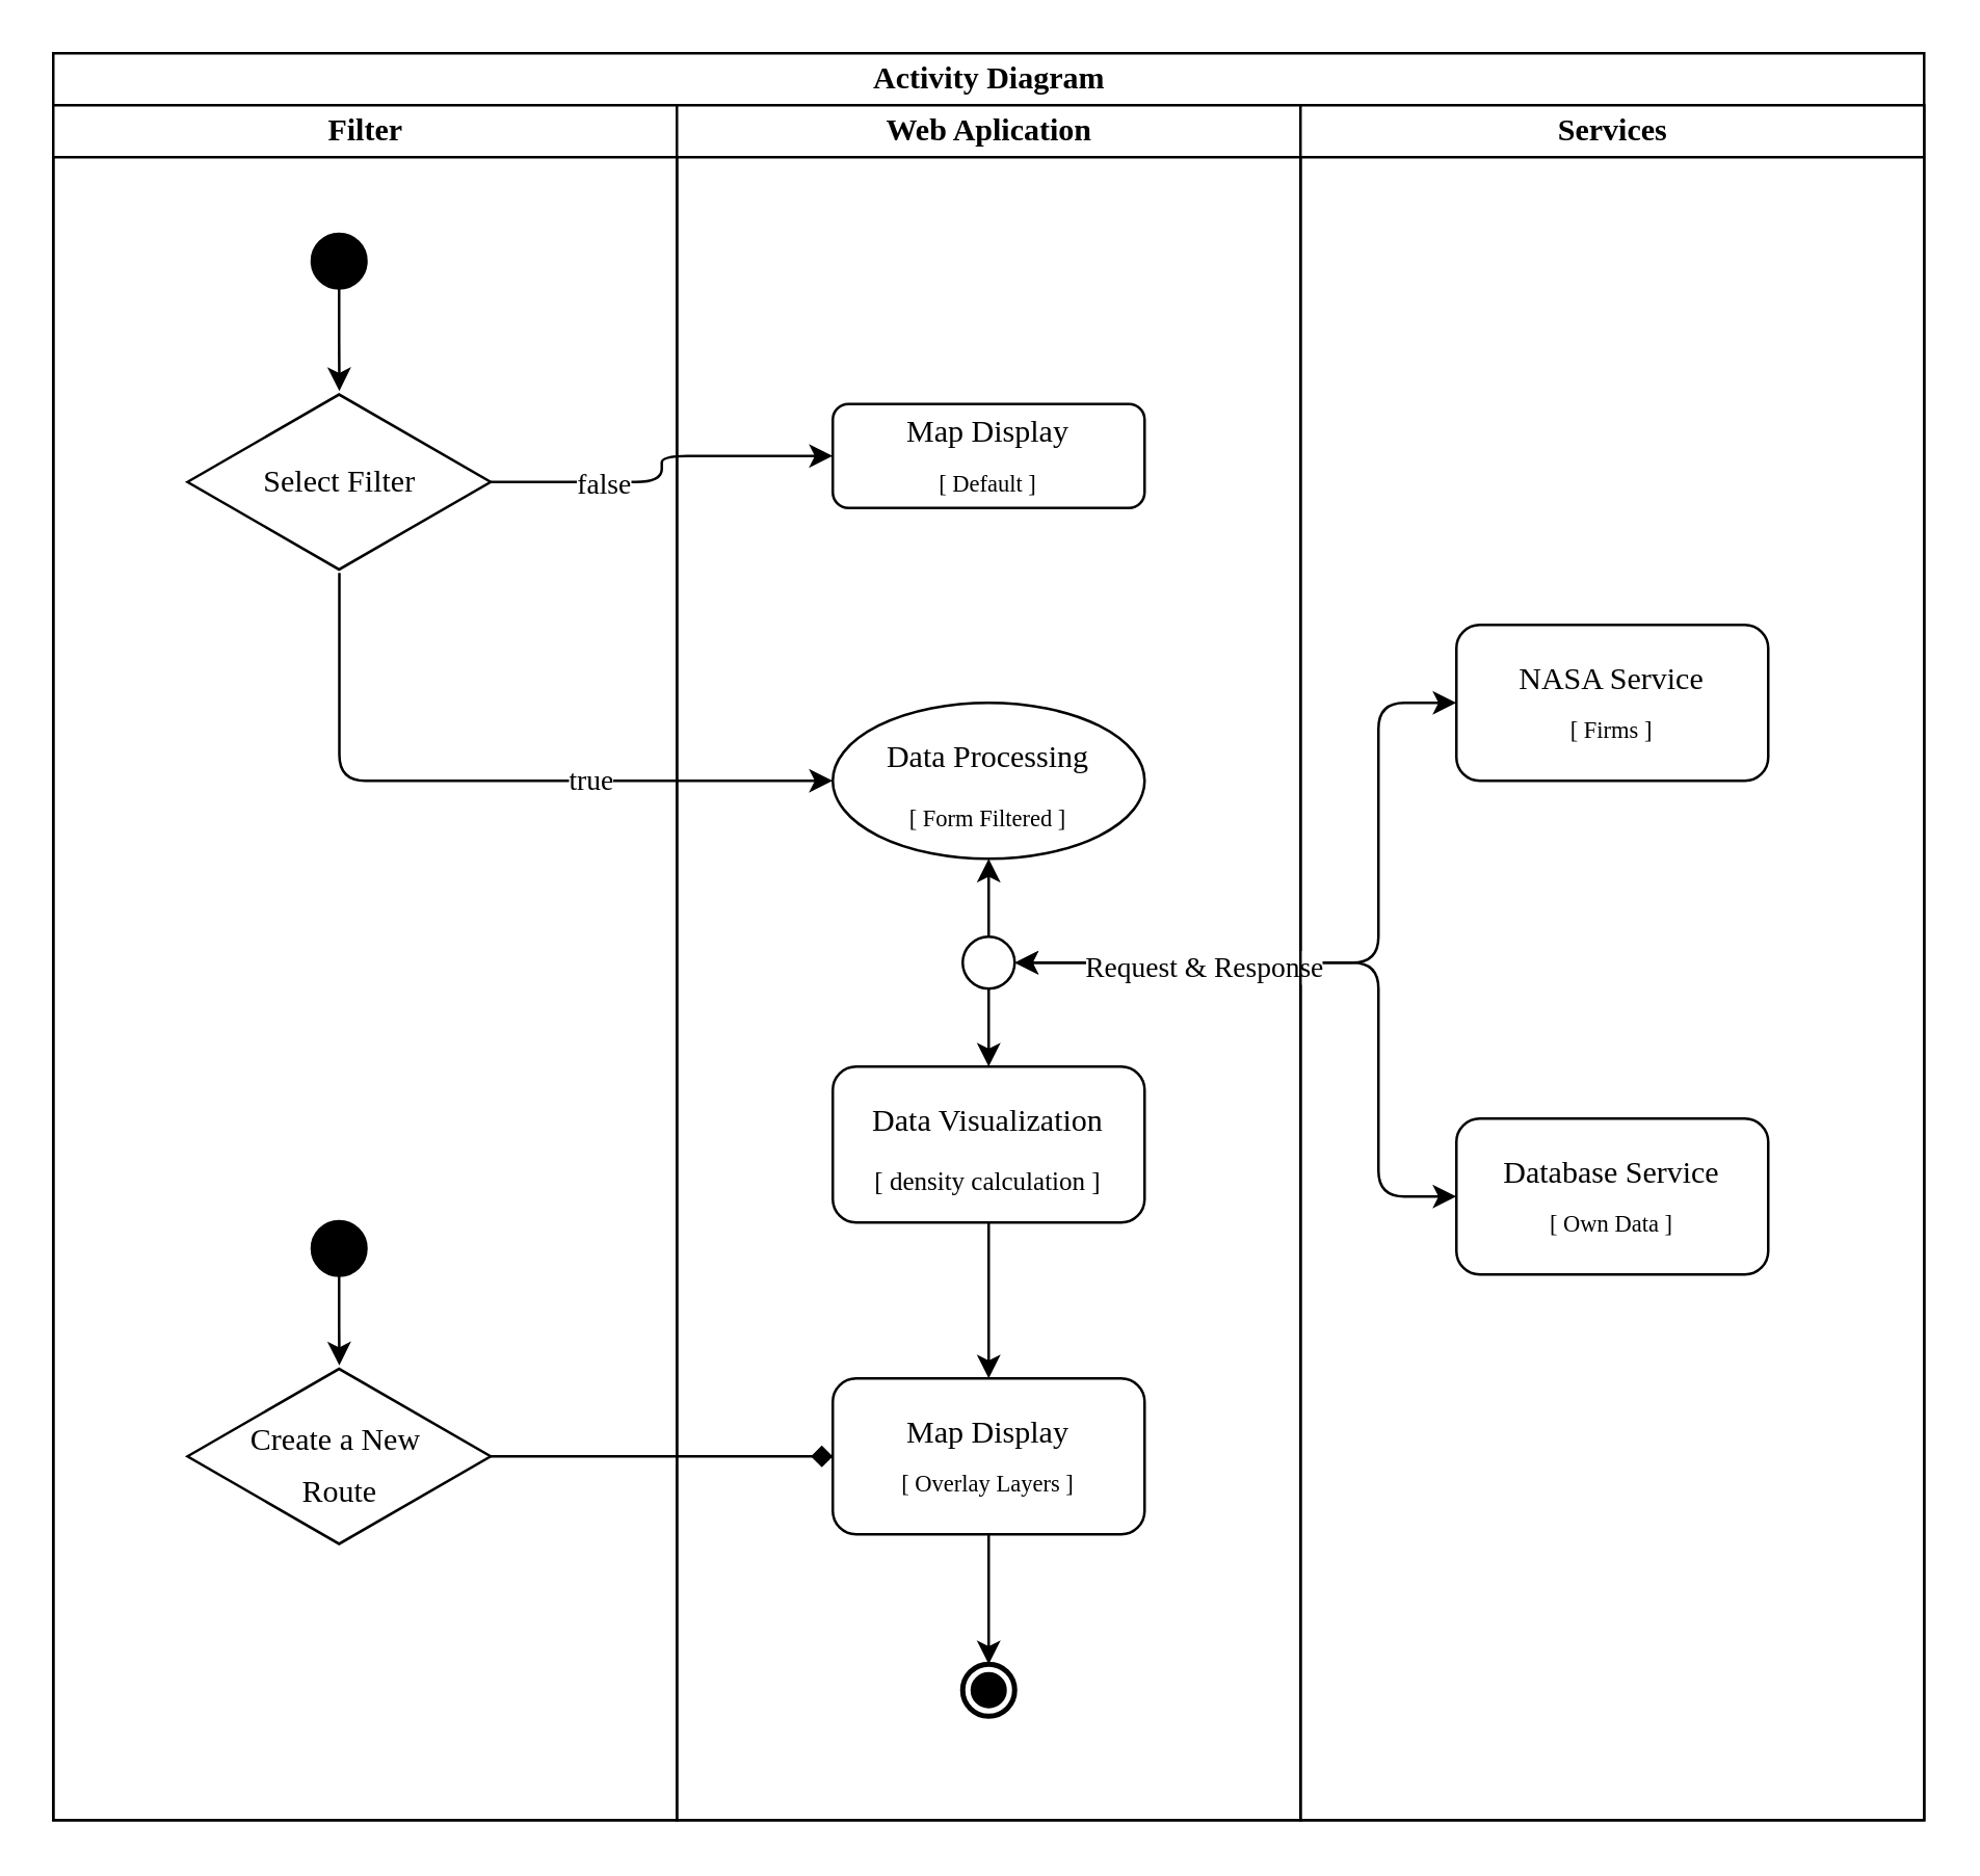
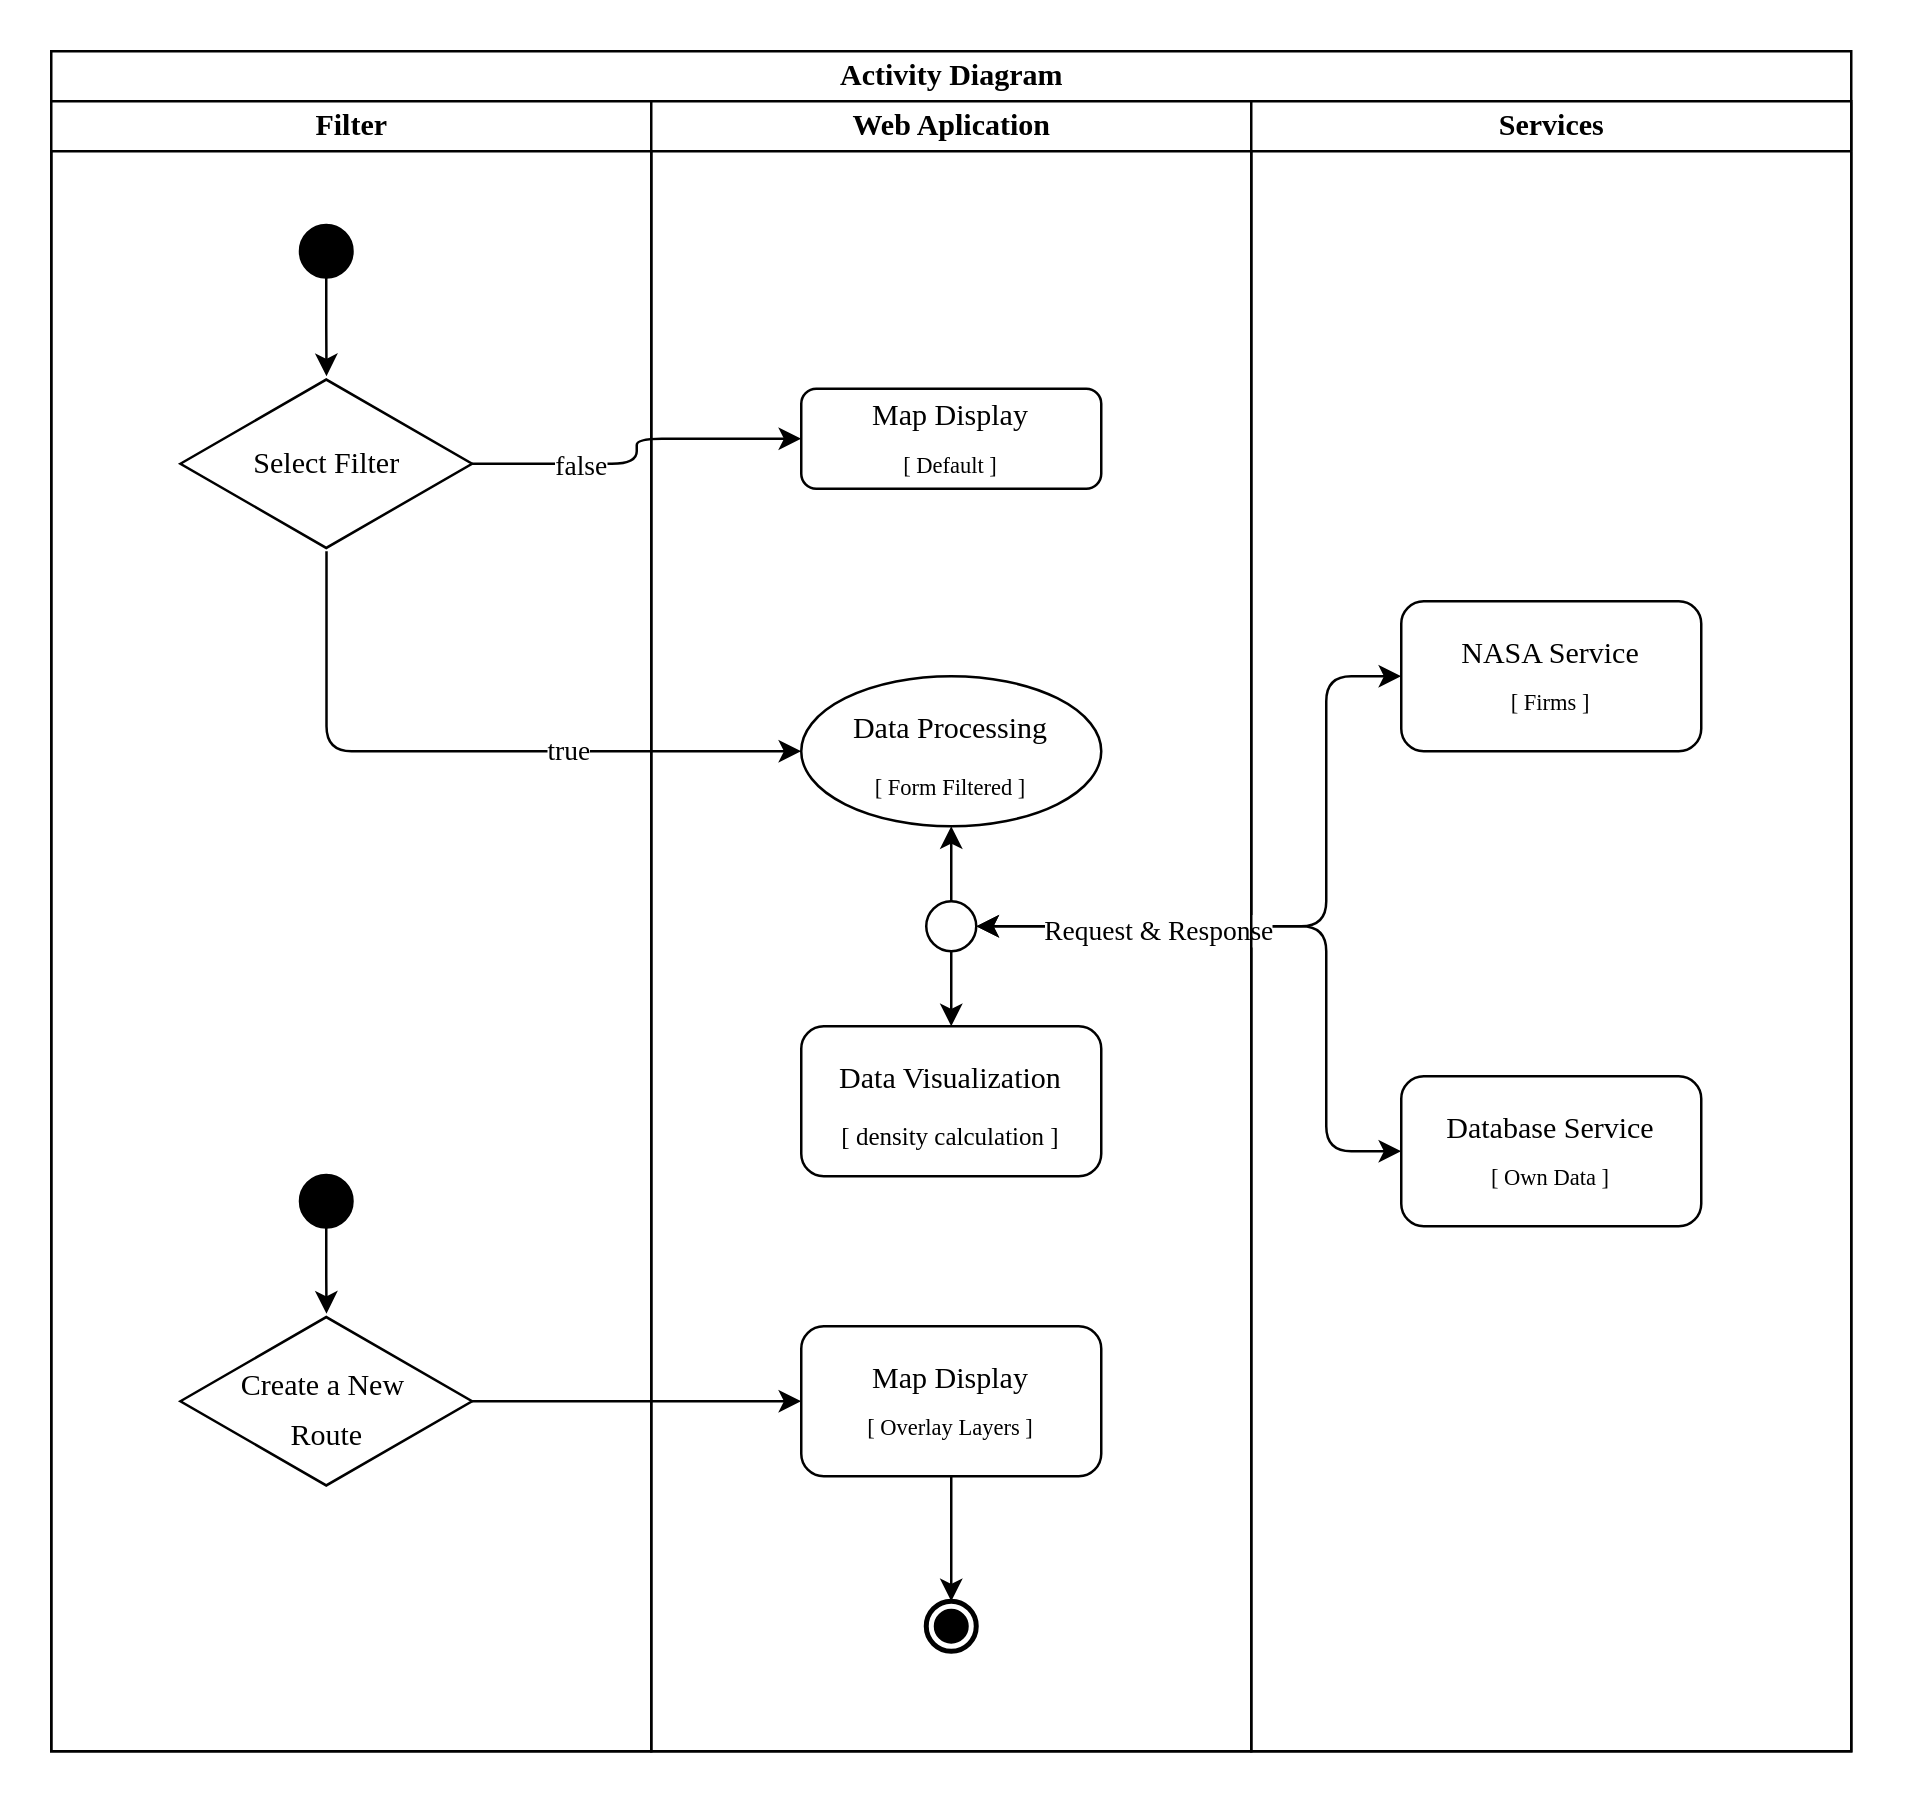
- <mxCell id="17" style="edgeStyle=orthogonalEdgeStyle;rounded=0;orthogonalLoop=1;jettySize=auto;html=1;entryX=0.5;entryY=0;entryDx=0;entryDy=0;" edge="1" parent="10" source="18" target="16"><mxGeometry relative="1" as="geometry" /></mxCell>
- <mxCell id="33" style="edgeStyle=orthogonalEdgeStyle;rounded=0;orthogonalLoop=1;jettySize=auto;html=1;endArrow=diamond;" edge="1" parent="2" source="7" target="16"><mxGeometry relative="1" as="geometry" /></mxCell>
+ <mxCell id="33" style="edgeStyle=orthogonalEdgeStyle;rounded=0;orthogonalLoop=1;jettySize=auto;html=1;" edge="1" parent="2" source="7" target="16"><mxGeometry relative="1" as="geometry" /></mxCell>
